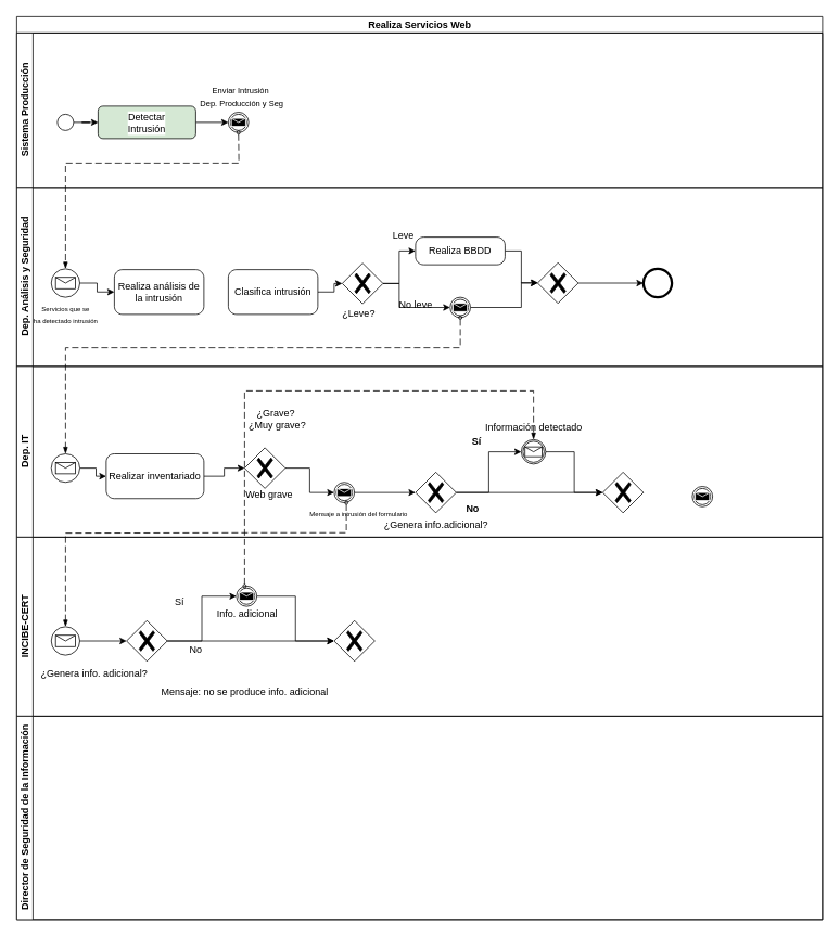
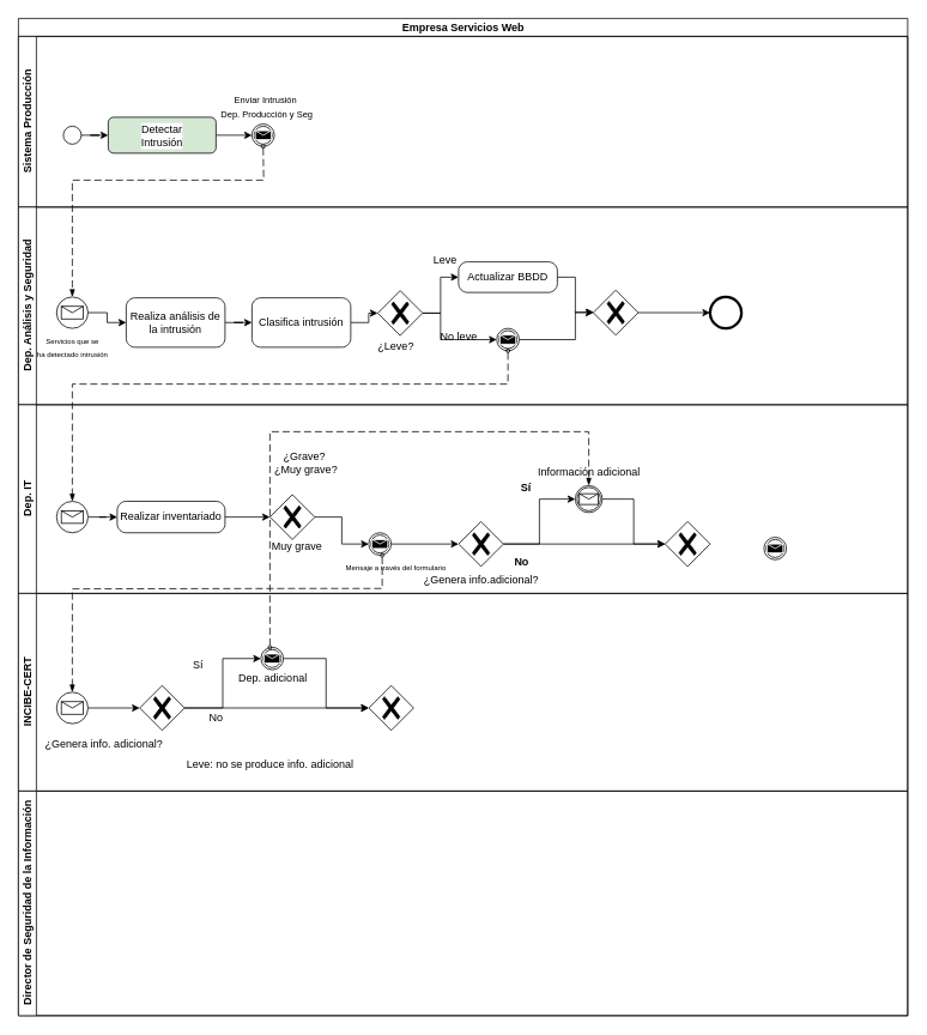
- <mxCell id="2" value="Realiza Servicios Web" style="swimlane;childLayout=stackLayout;resizeParent=1;resizeParentMax=0;horizontal=1;startSize=20;horizontalStack=0;html=1;" parent="1" vertex="1"><mxGeometry x="20" y="20" width="990" height="1110" as="geometry" /></mxCell>
+ <mxCell id="2" value="Empresa Servicios Web" style="swimlane;childLayout=stackLayout;resizeParent=1;resizeParentMax=0;horizontal=1;startSize=20;horizontalStack=0;html=1;" parent="1" vertex="1"><mxGeometry x="20" y="20" width="990" height="1110" as="geometry" /></mxCell>
- <mxCell id="23" value="Realiza BBDD" style="points=[[0.25,0,0],[0.5,0,0],[0.75,0,0],[1,0.25,0],[1,0.5,0],[1,0.75,0],[0.75,1,0],[0.5,1,0],[0.25,1,0],[0,0.75,0],[0,0.5,0],[0,0.25,0]];shape=mxgraph.bpmn.task;whiteSpace=wrap;rectStyle=rounded;size=10;html=1;container=1;expand=0;collapsible=0;taskMarker=abstract;" parent="10" vertex="1"><mxGeometry x="490" y="61" width="110" height="34" as="geometry" /></mxCell>
+ <mxCell id="23" value="Actualizar BBDD" style="points=[[0.25,0,0],[0.5,0,0],[0.75,0,0],[1,0.25,0],[1,0.5,0],[1,0.75,0],[0.75,1,0],[0.5,1,0],[0.25,1,0],[0,0.75,0],[0,0.5,0],[0,0.25,0]];shape=mxgraph.bpmn.task;whiteSpace=wrap;rectStyle=rounded;size=10;html=1;container=1;expand=0;collapsible=0;taskMarker=abstract;" parent="10" vertex="1"><mxGeometry x="490" y="61" width="110" height="34" as="geometry" /></mxCell>
+ <mxCell id="14" value="" style="edgeStyle=orthogonalEdgeStyle;rounded=0;orthogonalLoop=1;jettySize=auto;html=1;" parent="10" source="15" target="17" edge="1"><mxGeometry relative="1" as="geometry" /></mxCell>
- <mxCell id="53" value="Información detectado" style="text;html=1;align=center;verticalAlign=middle;resizable=0;points=[];autosize=1;strokeColor=none;fillColor=none;" parent="30" vertex="1"><mxGeometry x="565" y="60" width="140" height="30" as="geometry" /></mxCell>
+ <mxCell id="53" value="Información adicional" style="text;html=1;align=center;verticalAlign=middle;resizable=0;points=[];autosize=1;strokeColor=none;fillColor=none;" parent="30" vertex="1"><mxGeometry x="565" y="60" width="140" height="30" as="geometry" /></mxCell>
- <mxCell id="34" value="Realizar inventariado" style="points=[[0.25,0,0],[0.5,0,0],[0.75,0,0],[1,0.25,0],[1,0.5,0],[1,0.75,0],[0.75,1,0],[0.5,1,0],[0.25,1,0],[0,0.75,0],[0,0.5,0],[0,0.25,0]];shape=mxgraph.bpmn.task;whiteSpace=wrap;rectStyle=rounded;size=10;html=1;container=1;expand=0;collapsible=0;taskMarker=abstract;" parent="30" vertex="1"><mxGeometry x="110" y="107.5" width="120" height="55" as="geometry" /></mxCell>
+ <mxCell id="34" value="Realizar inventariado" style="points=[[0.25,0,0],[0.5,0,0],[0.75,0,0],[1,0.25,0],[1,0.5,0],[1,0.75,0],[0.75,1,0],[0.5,1,0],[0.25,1,0],[0,0.75,0],[0,0.5,0],[0,0.25,0]];shape=mxgraph.bpmn.task;whiteSpace=wrap;rectStyle=rounded;size=10;html=1;container=1;expand=0;collapsible=0;taskMarker=abstract;" parent="30" vertex="1"><mxGeometry x="110" y="107.5" width="120" height="35" as="geometry" /></mxCell>
- <mxCell id="40" value="Web grave" style="text;html=1;align=center;verticalAlign=middle;resizable=0;points=[];autosize=1;strokeColor=none;fillColor=none;" parent="30" vertex="1"><mxGeometry x="270" y="142.5" width="80" height="30" as="geometry" /></mxCell>
+ <mxCell id="40" value="Muy grave" style="text;html=1;align=center;verticalAlign=middle;resizable=0;points=[];autosize=1;strokeColor=none;fillColor=none;" parent="30" vertex="1"><mxGeometry x="270" y="142.5" width="80" height="30" as="geometry" /></mxCell>
- <mxCell id="41" value="&lt;font style=&quot;font-size: 8px;&quot;&gt;Mensaje a intrusión del formulario&lt;/font&gt;" style="text;html=1;align=center;verticalAlign=middle;resizable=0;points=[];autosize=1;strokeColor=none;fillColor=none;" parent="30" vertex="1"><mxGeometry x="350" y="165" width="140" height="30" as="geometry" /></mxCell>
+ <mxCell id="41" value="&lt;font style=&quot;font-size: 8px;&quot;&gt;Mensaje a través del formulario&lt;/font&gt;" style="text;html=1;align=center;verticalAlign=middle;resizable=0;points=[];autosize=1;strokeColor=none;fillColor=none;" parent="30" vertex="1"><mxGeometry x="350" y="165" width="140" height="30" as="geometry" /></mxCell>
- <mxCell id="64" value="Info. adicional" style="text;html=1;align=center;verticalAlign=middle;resizable=0;points=[];autosize=1;strokeColor=none;fillColor=none;" parent="54" vertex="1"><mxGeometry x="232.5" y="80" width="100" height="30" as="geometry" /></mxCell>
+ <mxCell id="64" value="Dep. adicional" style="text;html=1;align=center;verticalAlign=middle;resizable=0;points=[];autosize=1;strokeColor=none;fillColor=none;" parent="54" vertex="1"><mxGeometry x="232.5" y="80" width="100" height="30" as="geometry" /></mxCell>
- <mxCell id="71" value="Mensaje: no se produce info. adicional" style="text;html=1;align=center;verticalAlign=middle;resizable=0;points=[];autosize=1;strokeColor=none;fillColor=none;" parent="1" vertex="1"><mxGeometry x="185" y="835" width="230" height="30" as="geometry" /></mxCell>
+ <mxCell id="71" value="Leve: no se produce info. adicional" style="text;html=1;align=center;verticalAlign=middle;resizable=0;points=[];autosize=1;strokeColor=none;fillColor=none;" parent="1" vertex="1"><mxGeometry x="185" y="835" width="230" height="30" as="geometry" /></mxCell>
